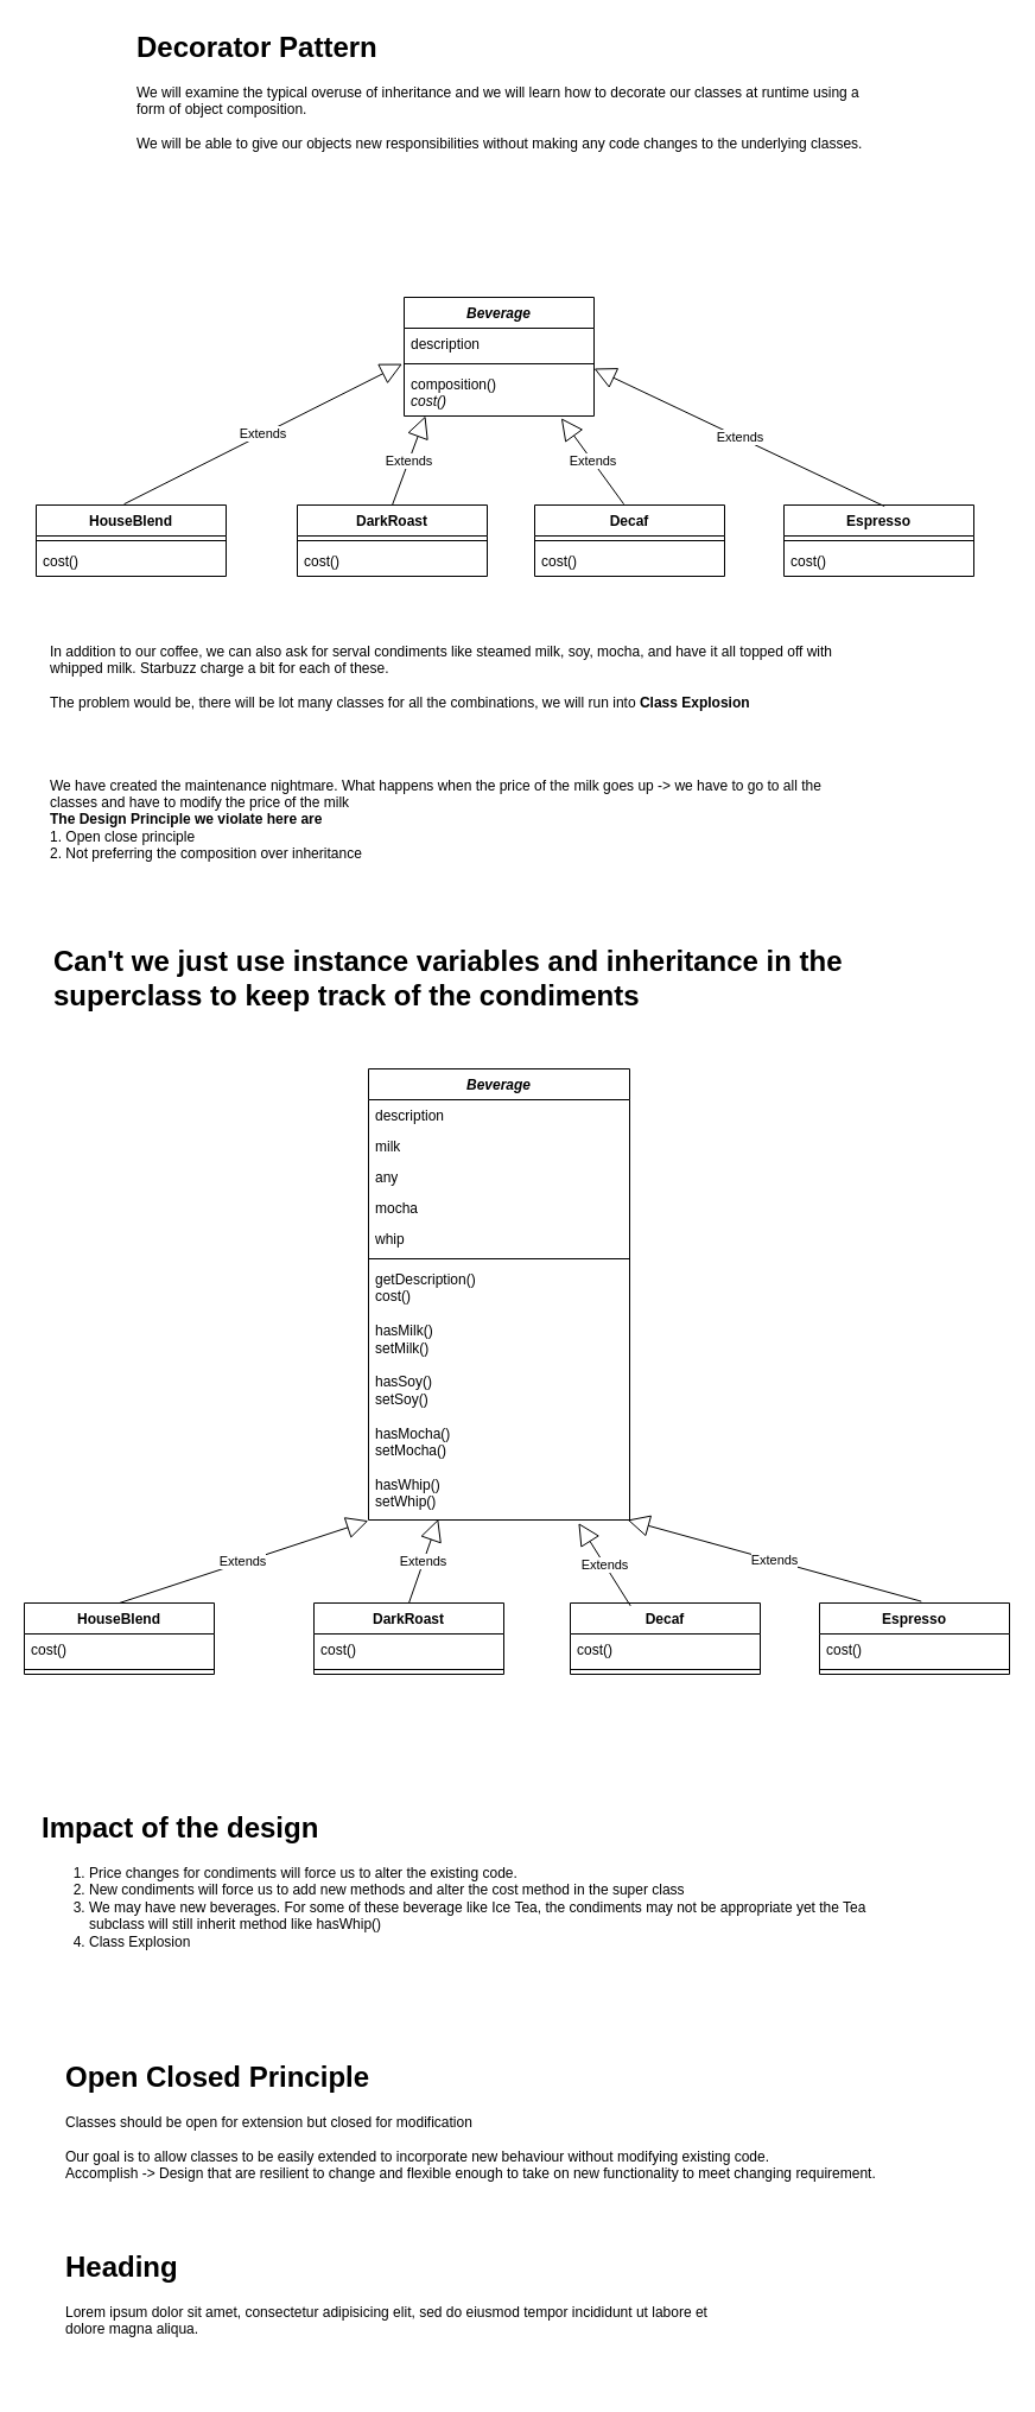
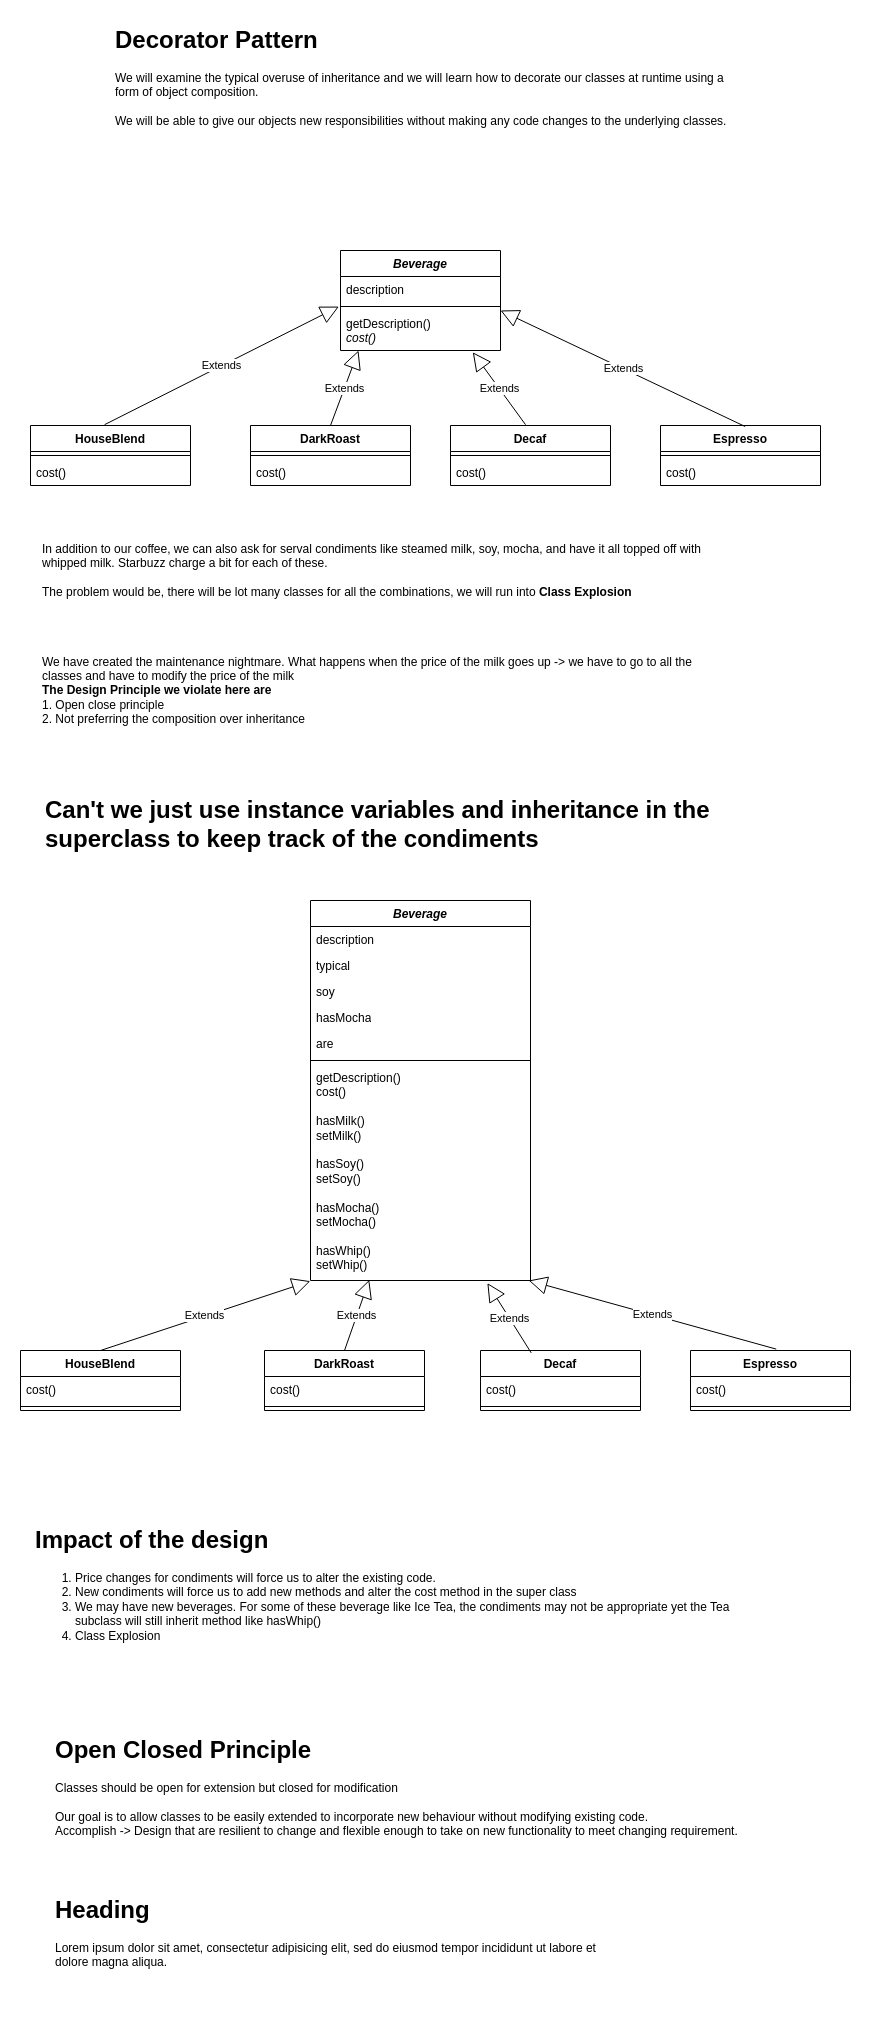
- <mxCell id="6" value="composition()&lt;br&gt;&lt;i&gt;cost()&lt;/i&gt;" style="text;strokeColor=none;fillColor=none;align=left;verticalAlign=top;spacingLeft=4;spacingRight=4;overflow=hidden;rotatable=0;points=[[0,0.5],[1,0.5]];portConstraint=eastwest;whiteSpace=wrap;html=1;" parent="3" vertex="1"><mxGeometry y="60" width="160" height="40" as="geometry" /></mxCell>
+ <mxCell id="6" value="getDescription()&lt;br&gt;&lt;i&gt;cost()&lt;/i&gt;" style="text;strokeColor=none;fillColor=none;align=left;verticalAlign=top;spacingLeft=4;spacingRight=4;overflow=hidden;rotatable=0;points=[[0,0.5],[1,0.5]];portConstraint=eastwest;whiteSpace=wrap;html=1;" parent="3" vertex="1"><mxGeometry y="60" width="160" height="40" as="geometry" /></mxCell>
- <mxCell id="28" value="milk" style="text;strokeColor=none;fillColor=none;align=left;verticalAlign=top;spacingLeft=4;spacingRight=4;overflow=hidden;rotatable=0;points=[[0,0.5],[1,0.5]];portConstraint=eastwest;whiteSpace=wrap;html=1;" parent="26" vertex="1"><mxGeometry y="52" width="220" height="26" as="geometry" /></mxCell>
+ <mxCell id="28" value="typical" style="text;strokeColor=none;fillColor=none;align=left;verticalAlign=top;spacingLeft=4;spacingRight=4;overflow=hidden;rotatable=0;points=[[0,0.5],[1,0.5]];portConstraint=eastwest;whiteSpace=wrap;html=1;" parent="26" vertex="1"><mxGeometry y="52" width="220" height="26" as="geometry" /></mxCell>
- <mxCell id="29" value="any" style="text;strokeColor=none;fillColor=none;align=left;verticalAlign=top;spacingLeft=4;spacingRight=4;overflow=hidden;rotatable=0;points=[[0,0.5],[1,0.5]];portConstraint=eastwest;whiteSpace=wrap;html=1;" parent="26" vertex="1"><mxGeometry y="78" width="220" height="26" as="geometry" /></mxCell>
+ <mxCell id="29" value="soy" style="text;strokeColor=none;fillColor=none;align=left;verticalAlign=top;spacingLeft=4;spacingRight=4;overflow=hidden;rotatable=0;points=[[0,0.5],[1,0.5]];portConstraint=eastwest;whiteSpace=wrap;html=1;" parent="26" vertex="1"><mxGeometry y="78" width="220" height="26" as="geometry" /></mxCell>
- <mxCell id="30" value="mocha" style="text;strokeColor=none;fillColor=none;align=left;verticalAlign=top;spacingLeft=4;spacingRight=4;overflow=hidden;rotatable=0;points=[[0,0.5],[1,0.5]];portConstraint=eastwest;whiteSpace=wrap;html=1;" parent="26" vertex="1"><mxGeometry y="104" width="220" height="26" as="geometry" /></mxCell>
+ <mxCell id="30" value="hasMocha" style="text;strokeColor=none;fillColor=none;align=left;verticalAlign=top;spacingLeft=4;spacingRight=4;overflow=hidden;rotatable=0;points=[[0,0.5],[1,0.5]];portConstraint=eastwest;whiteSpace=wrap;html=1;" parent="26" vertex="1"><mxGeometry y="104" width="220" height="26" as="geometry" /></mxCell>
- <mxCell id="31" value="whip" style="text;strokeColor=none;fillColor=none;align=left;verticalAlign=top;spacingLeft=4;spacingRight=4;overflow=hidden;rotatable=0;points=[[0,0.5],[1,0.5]];portConstraint=eastwest;whiteSpace=wrap;html=1;" parent="26" vertex="1"><mxGeometry y="130" width="220" height="26" as="geometry" /></mxCell>
+ <mxCell id="31" value="are" style="text;strokeColor=none;fillColor=none;align=left;verticalAlign=top;spacingLeft=4;spacingRight=4;overflow=hidden;rotatable=0;points=[[0,0.5],[1,0.5]];portConstraint=eastwest;whiteSpace=wrap;html=1;" parent="26" vertex="1"><mxGeometry y="130" width="220" height="26" as="geometry" /></mxCell>
